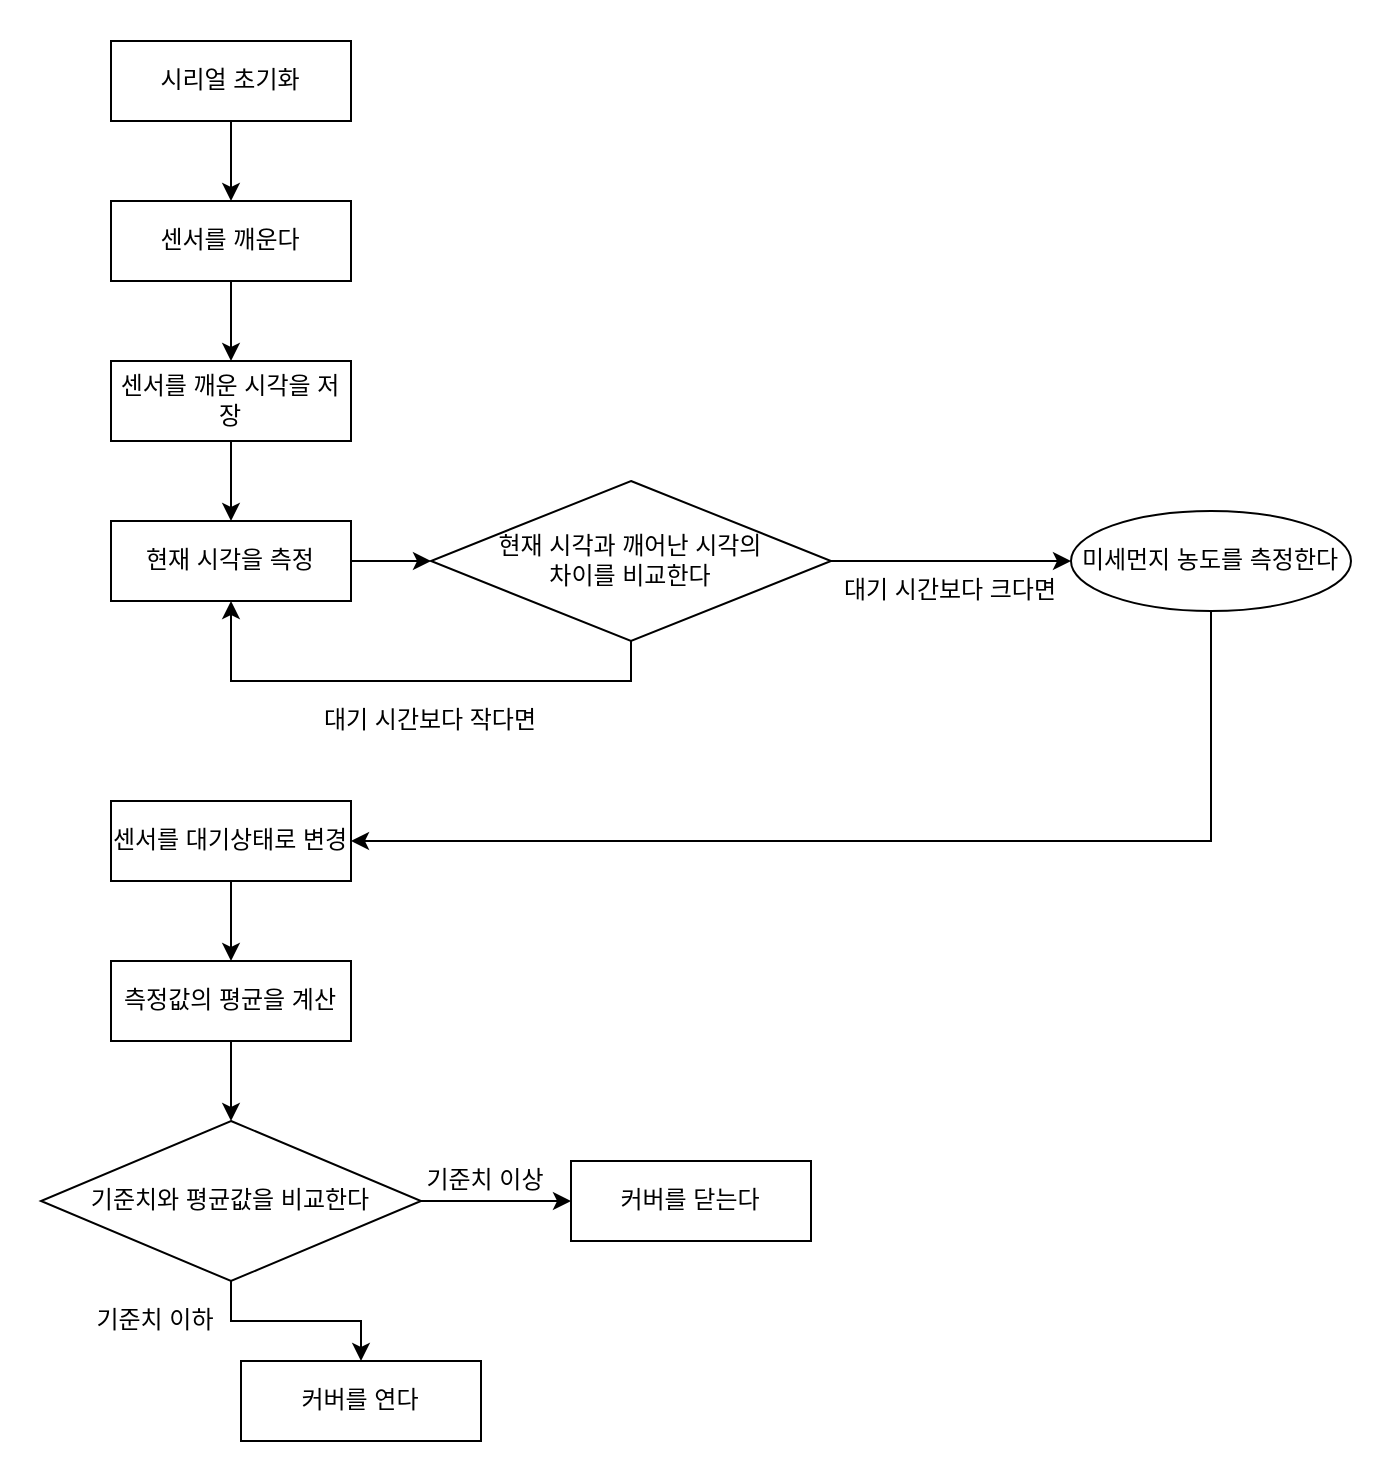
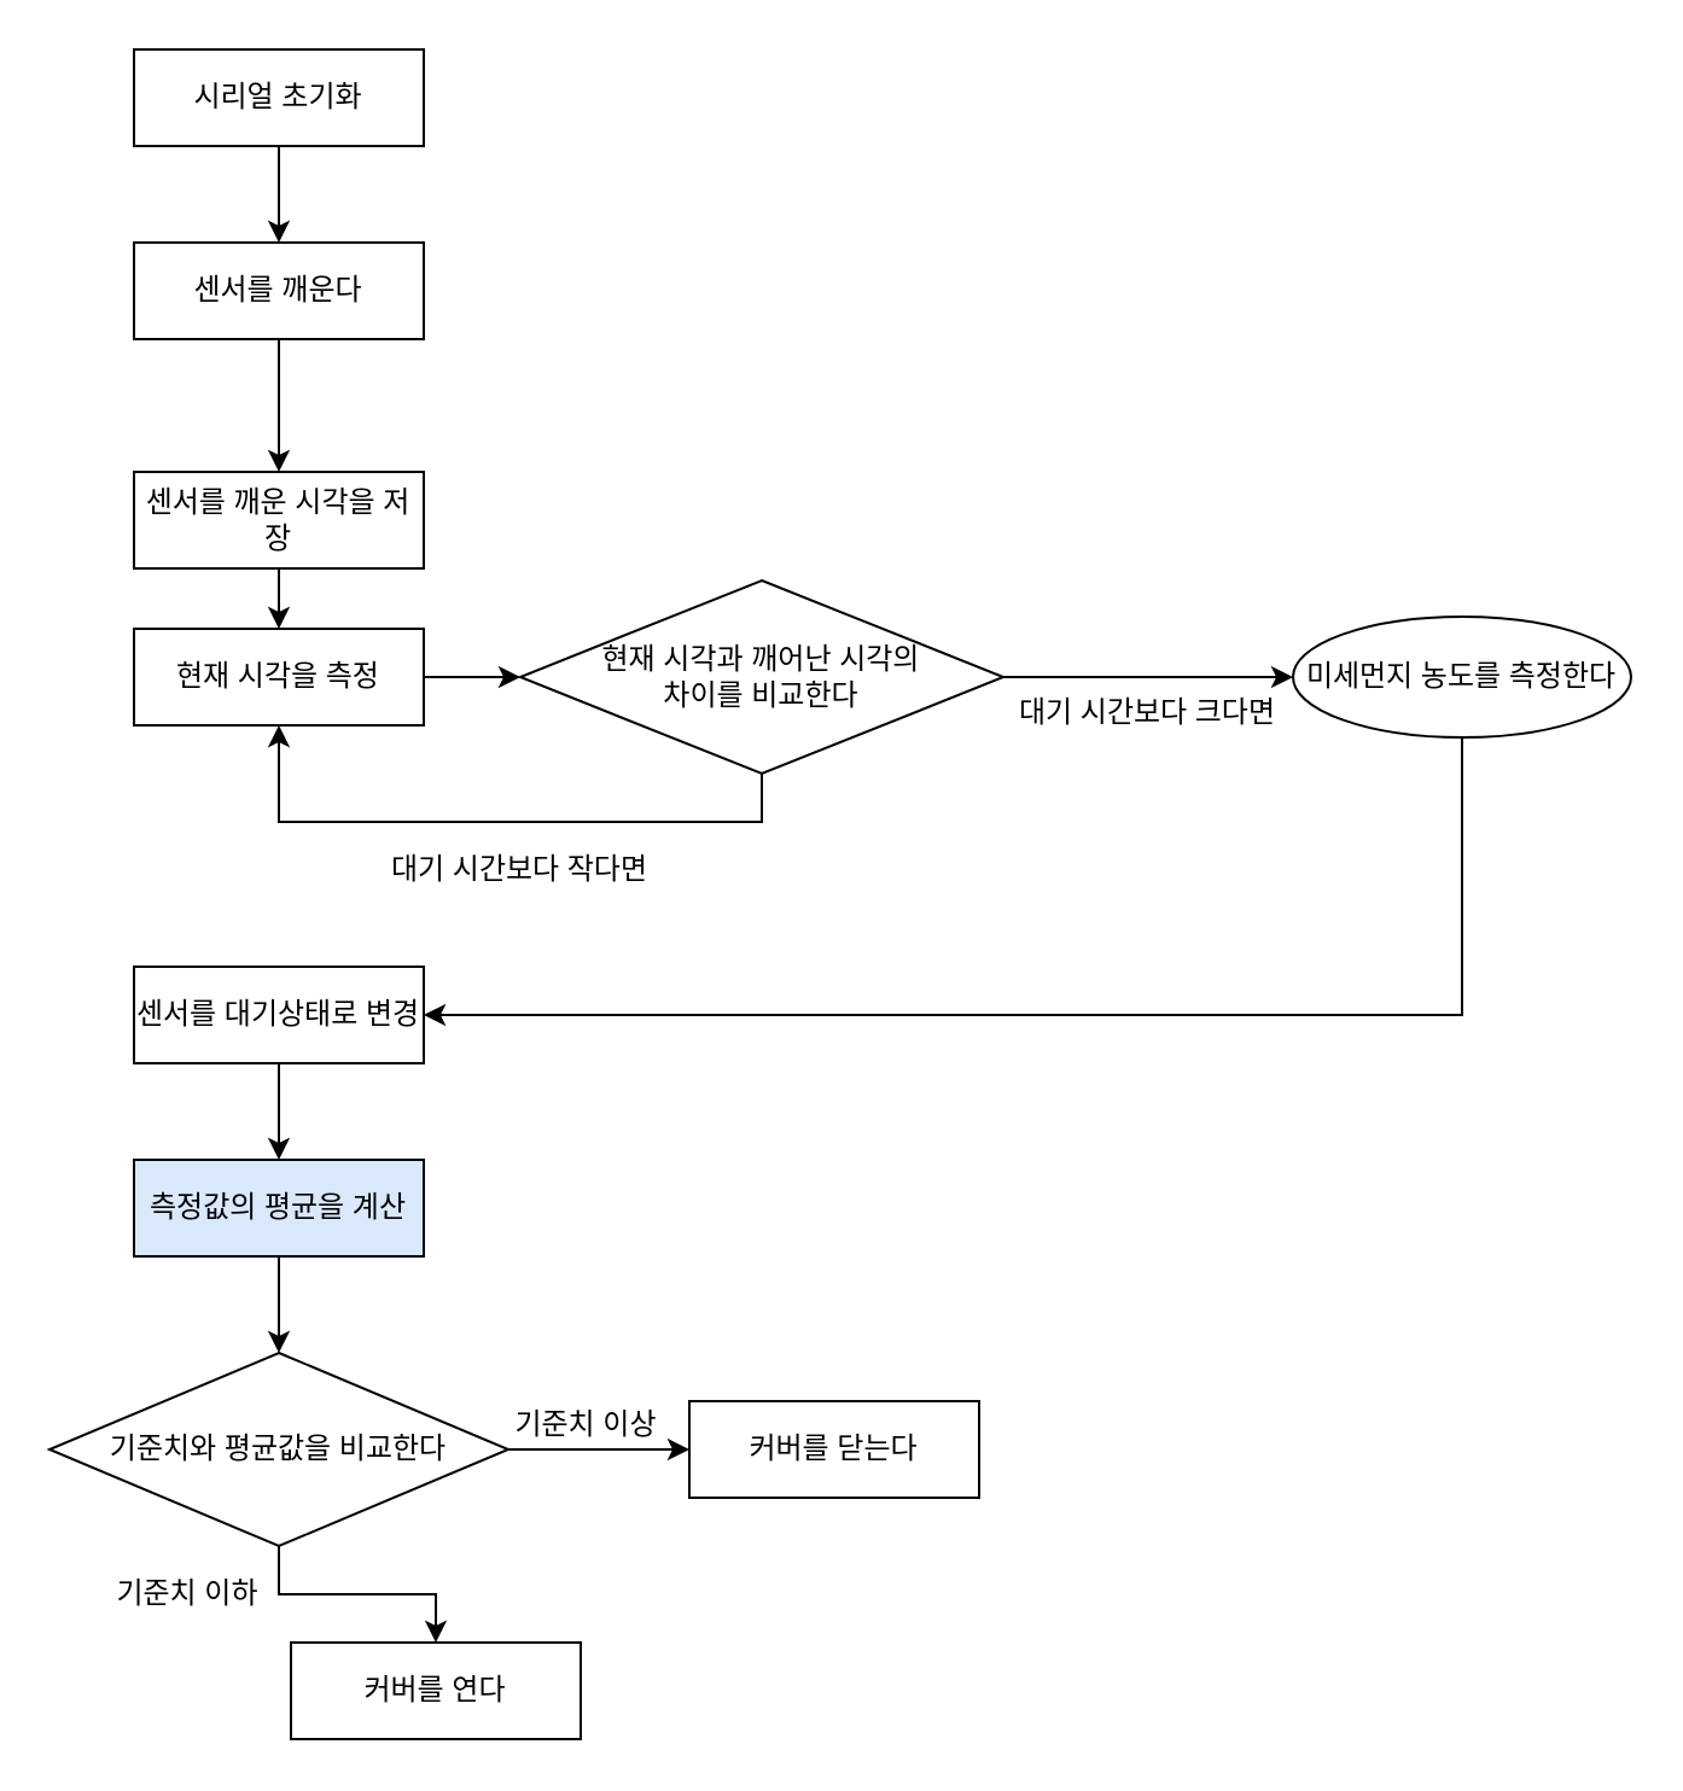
- <mxCell id="10" value="센서를 깨운 시각을 저장" style="rounded=0;whiteSpace=wrap;html=1;" vertex="1" parent="1"><mxGeometry x="55" y="180" width="120" height="40" as="geometry" /></mxCell>
+ <mxCell id="10" value="센서를 깨운 시각을 저장" style="rounded=0;whiteSpace=wrap;html=1;" vertex="1" parent="1"><mxGeometry x="55" y="195" width="120" height="40" as="geometry" /></mxCell>
- <mxCell id="20" value="측정값의 평균을 계산" style="rounded=0;whiteSpace=wrap;html=1;" vertex="1" parent="1"><mxGeometry x="55" y="480" width="120" height="40" as="geometry" /></mxCell>
+ <mxCell id="20" value="측정값의 평균을 계산" style="rounded=0;whiteSpace=wrap;html=1;fillColor=#dae8fc;" vertex="1" parent="1"><mxGeometry x="55" y="480" width="120" height="40" as="geometry" /></mxCell>
